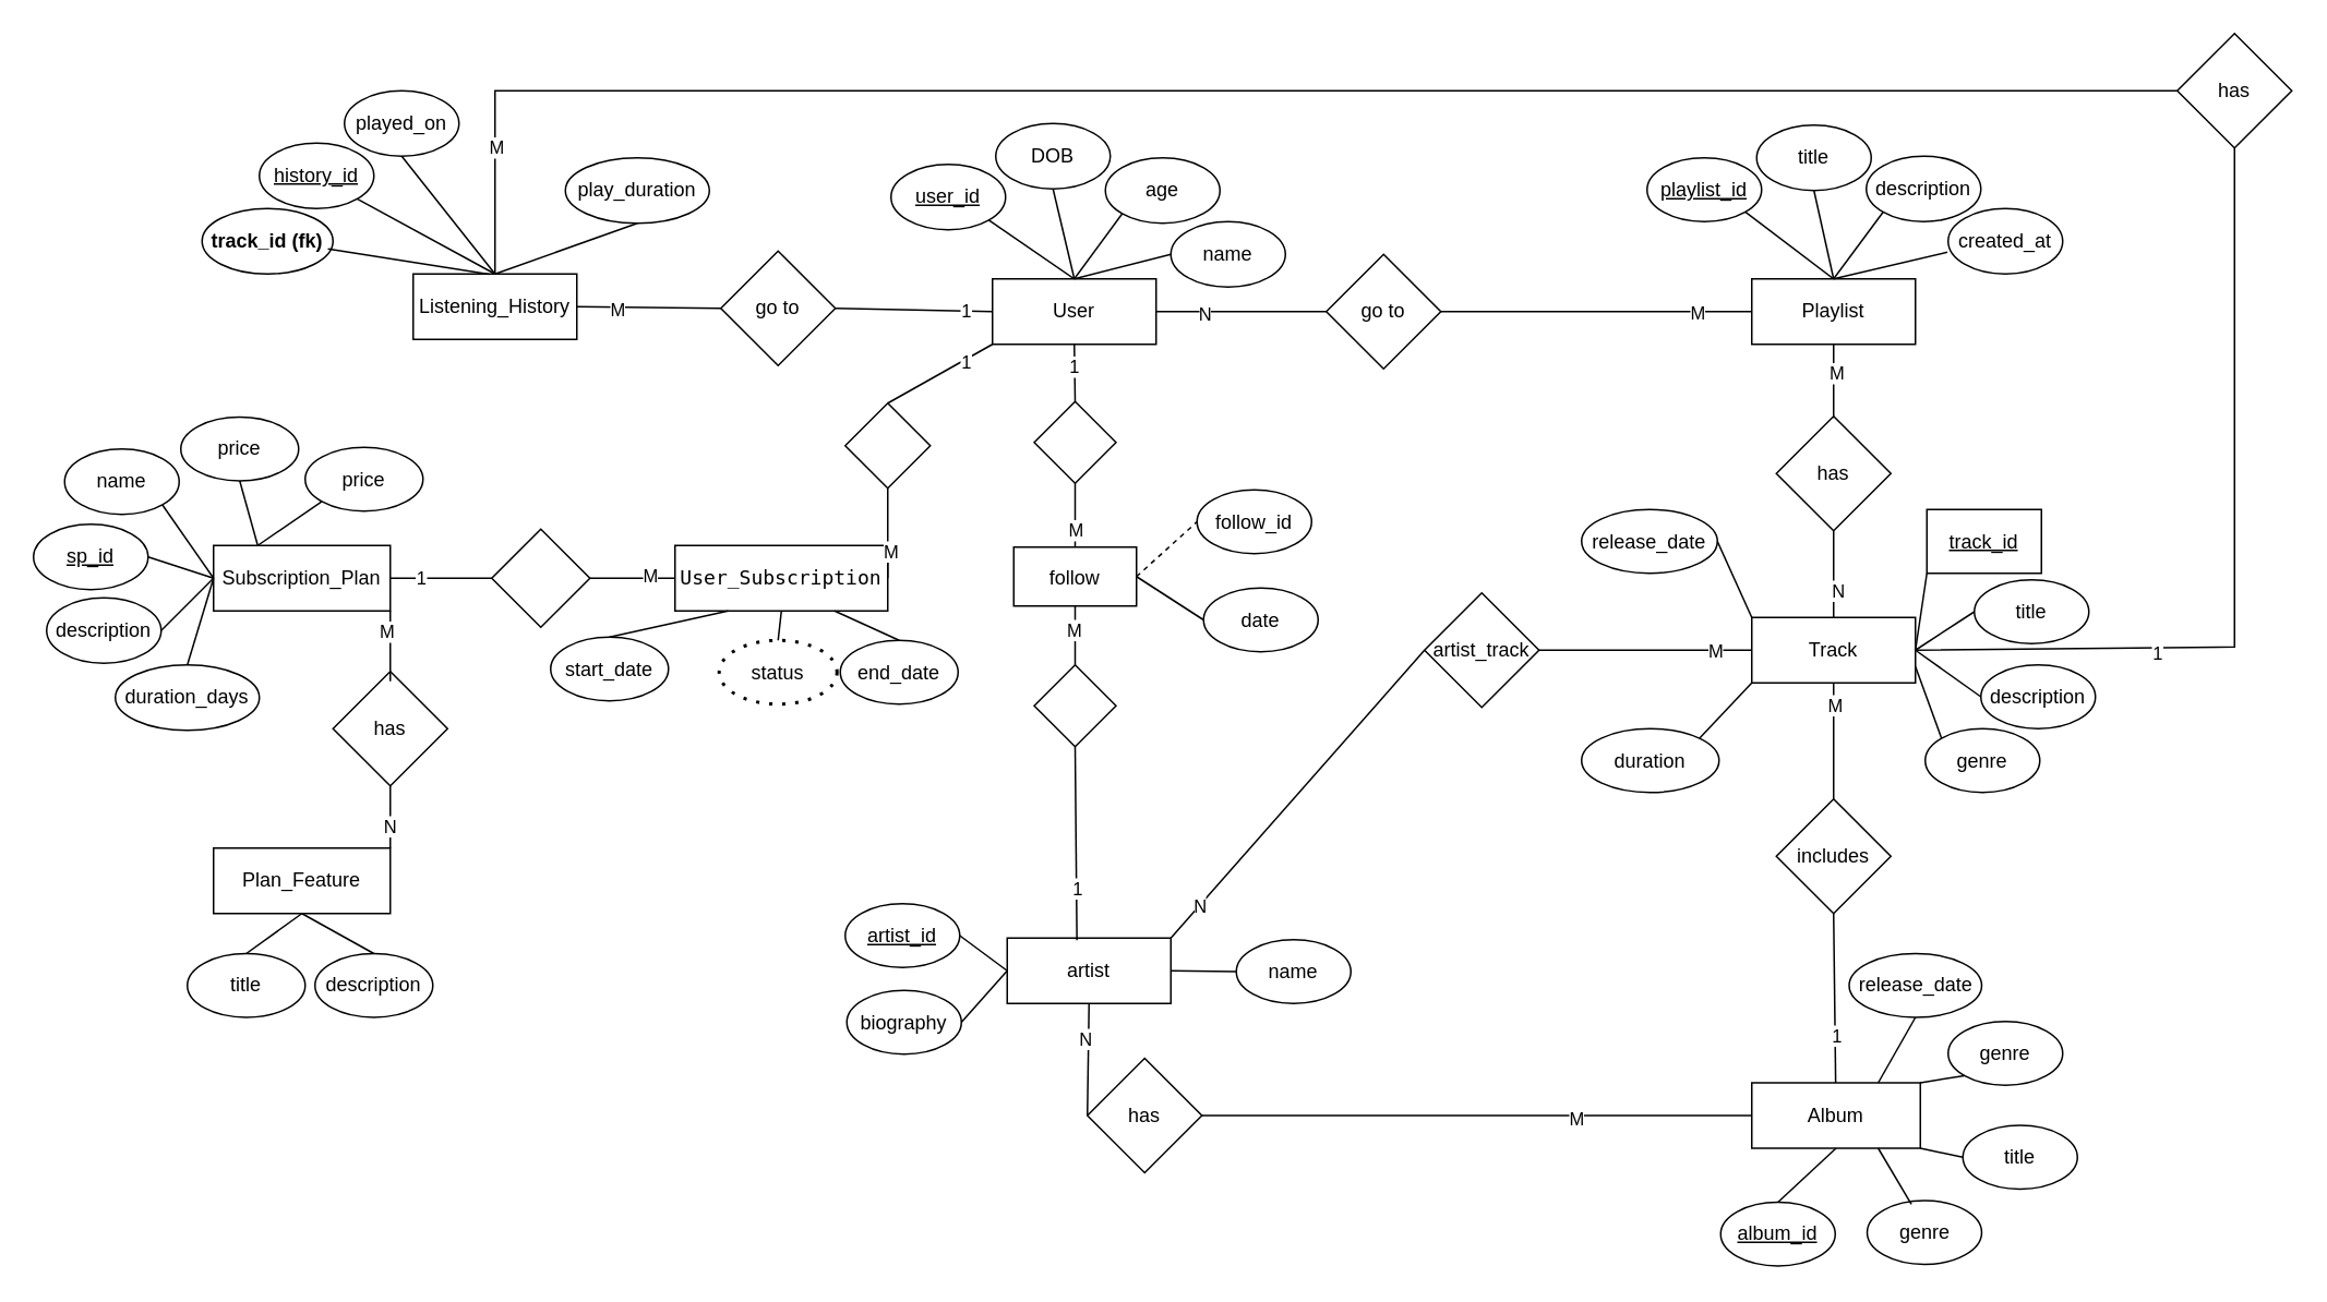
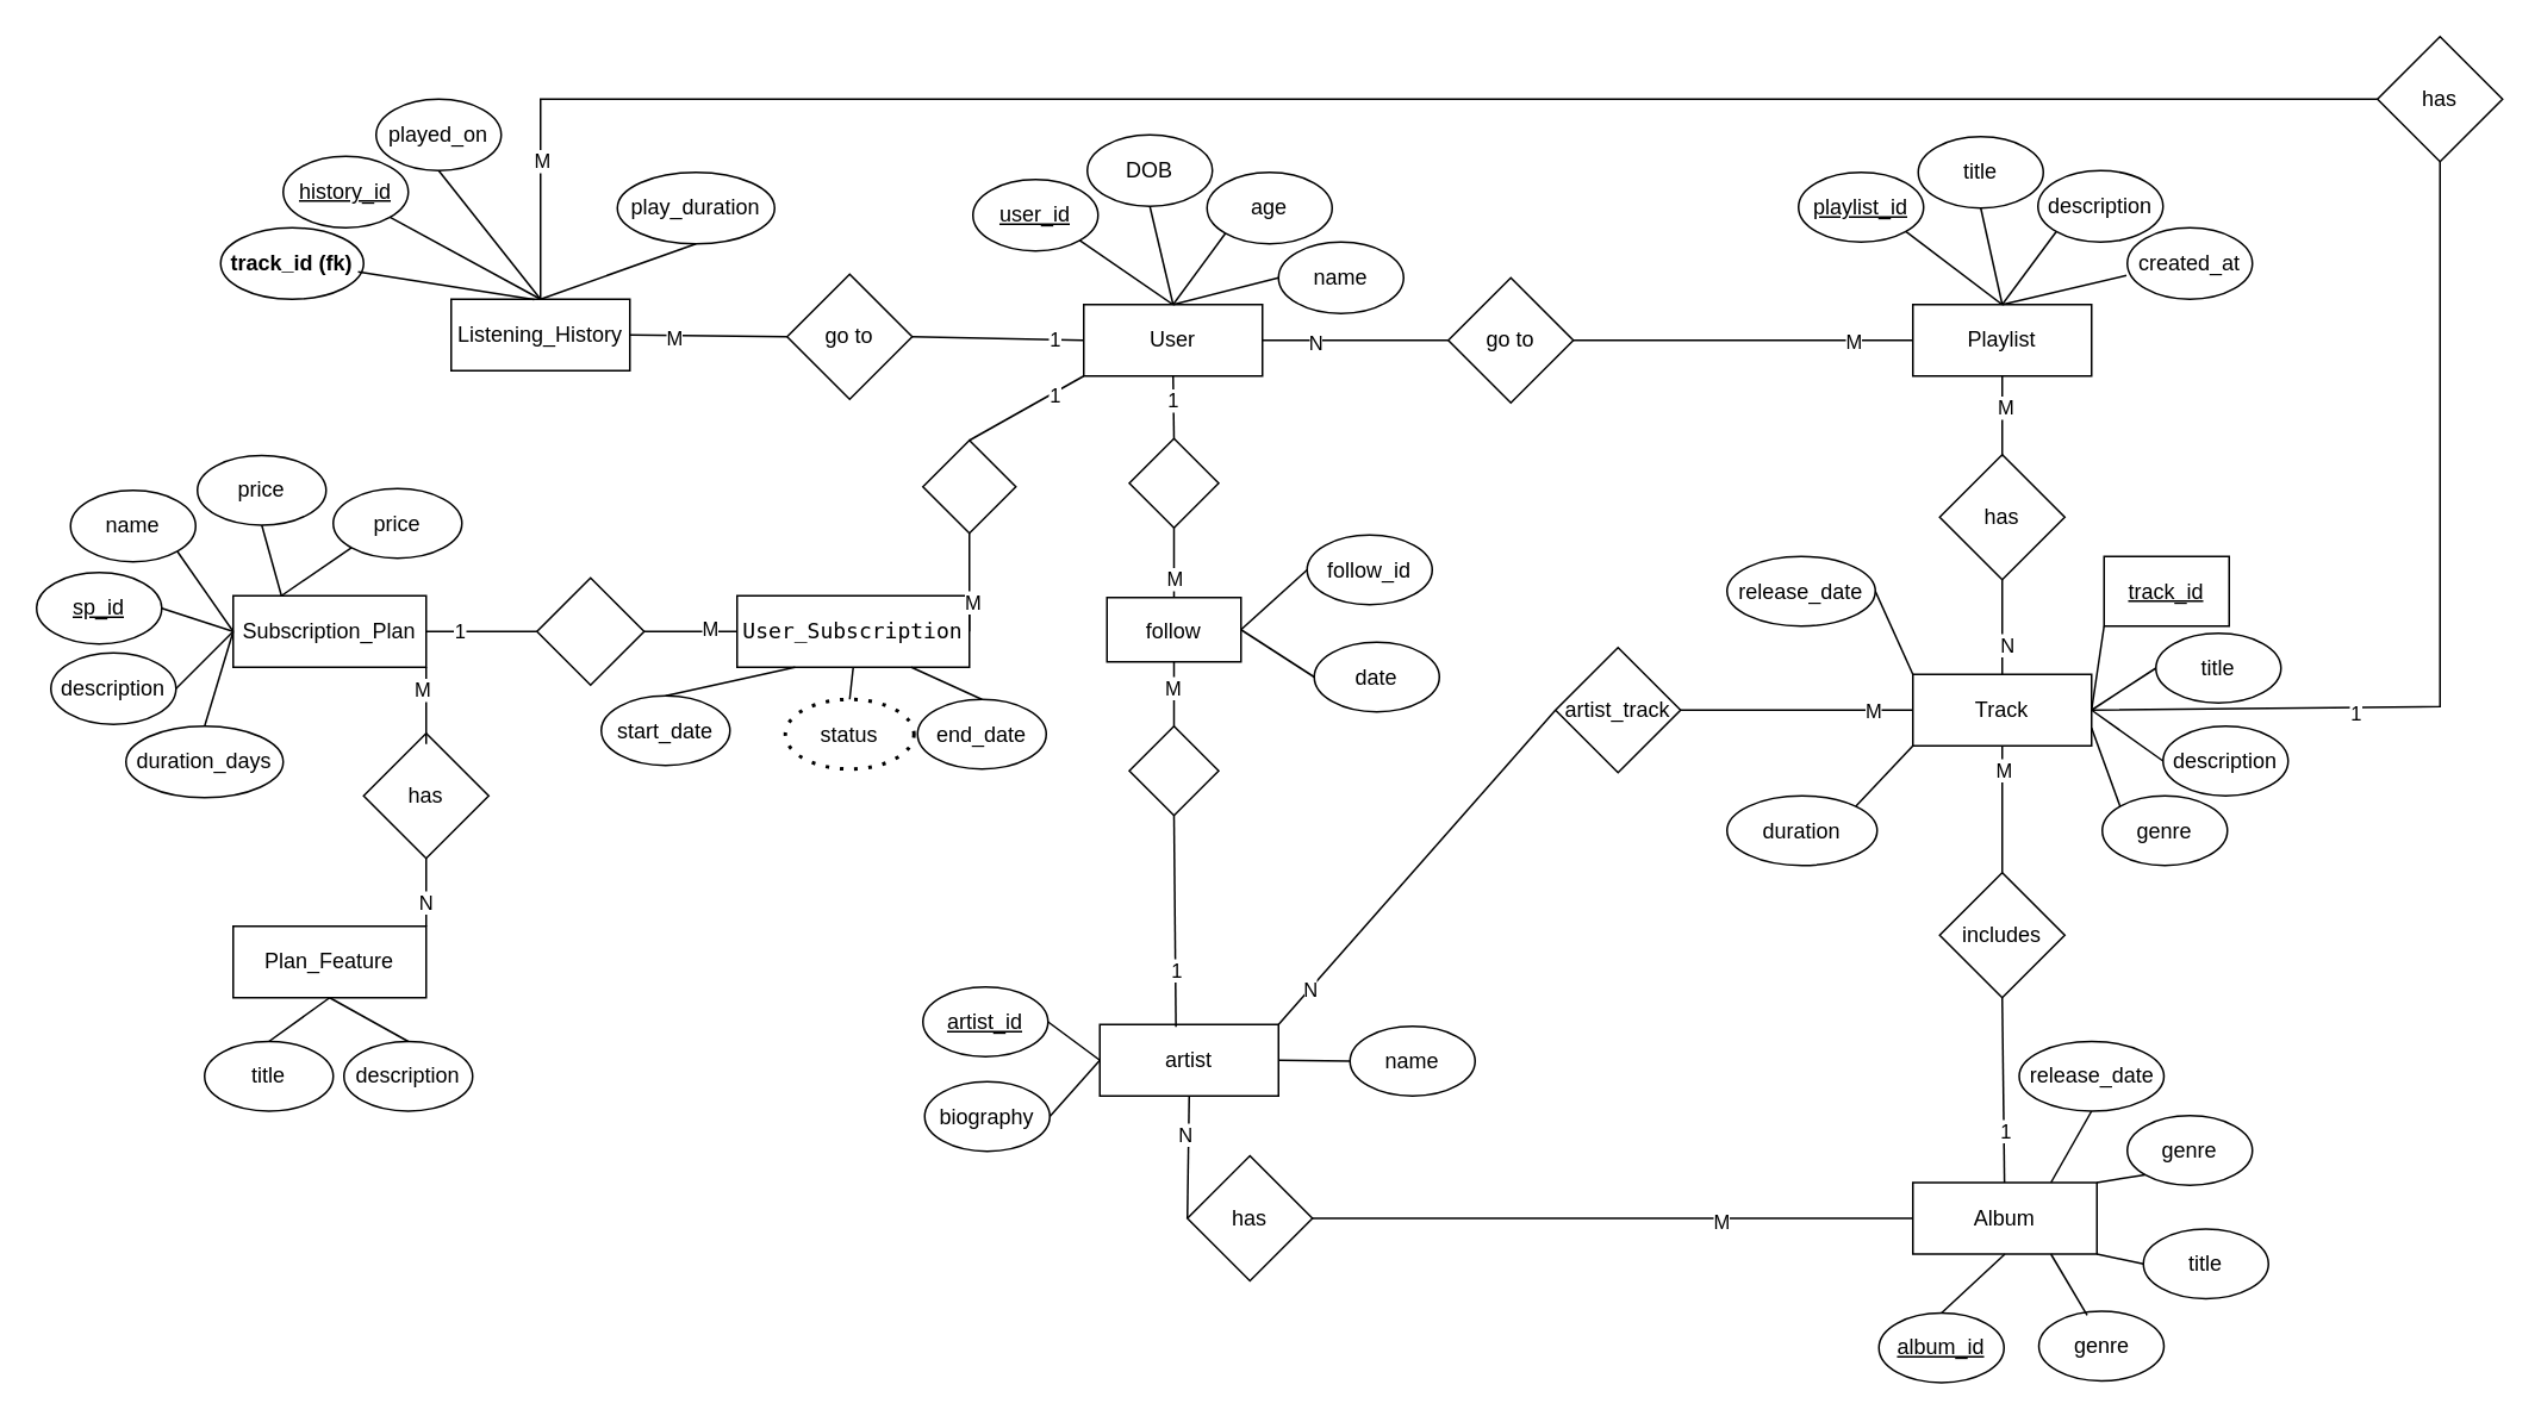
- <mxCell id="107" value="" style="endArrow=none;html=1;rounded=0;entryX=0;entryY=0.5;entryDx=0;entryDy=0;exitX=1;exitY=0.5;exitDx=0;exitDy=0;dashed=1;" parent="1" source="59" target="63" edge="1"><mxGeometry width="50" height="50" relative="1" as="geometry"><mxPoint x="470" y="475" as="sourcePoint" /><mxPoint x="520" y="425" as="targetPoint" /></mxGeometry></mxCell>
+ <mxCell id="107" value="" style="endArrow=none;html=1;rounded=0;entryX=0;entryY=0.5;entryDx=0;entryDy=0;exitX=1;exitY=0.5;exitDx=0;exitDy=0;" parent="1" source="59" target="63" edge="1"><mxGeometry width="50" height="50" relative="1" as="geometry"><mxPoint x="470" y="475" as="sourcePoint" /><mxPoint x="520" y="425" as="targetPoint" /></mxGeometry></mxCell>
